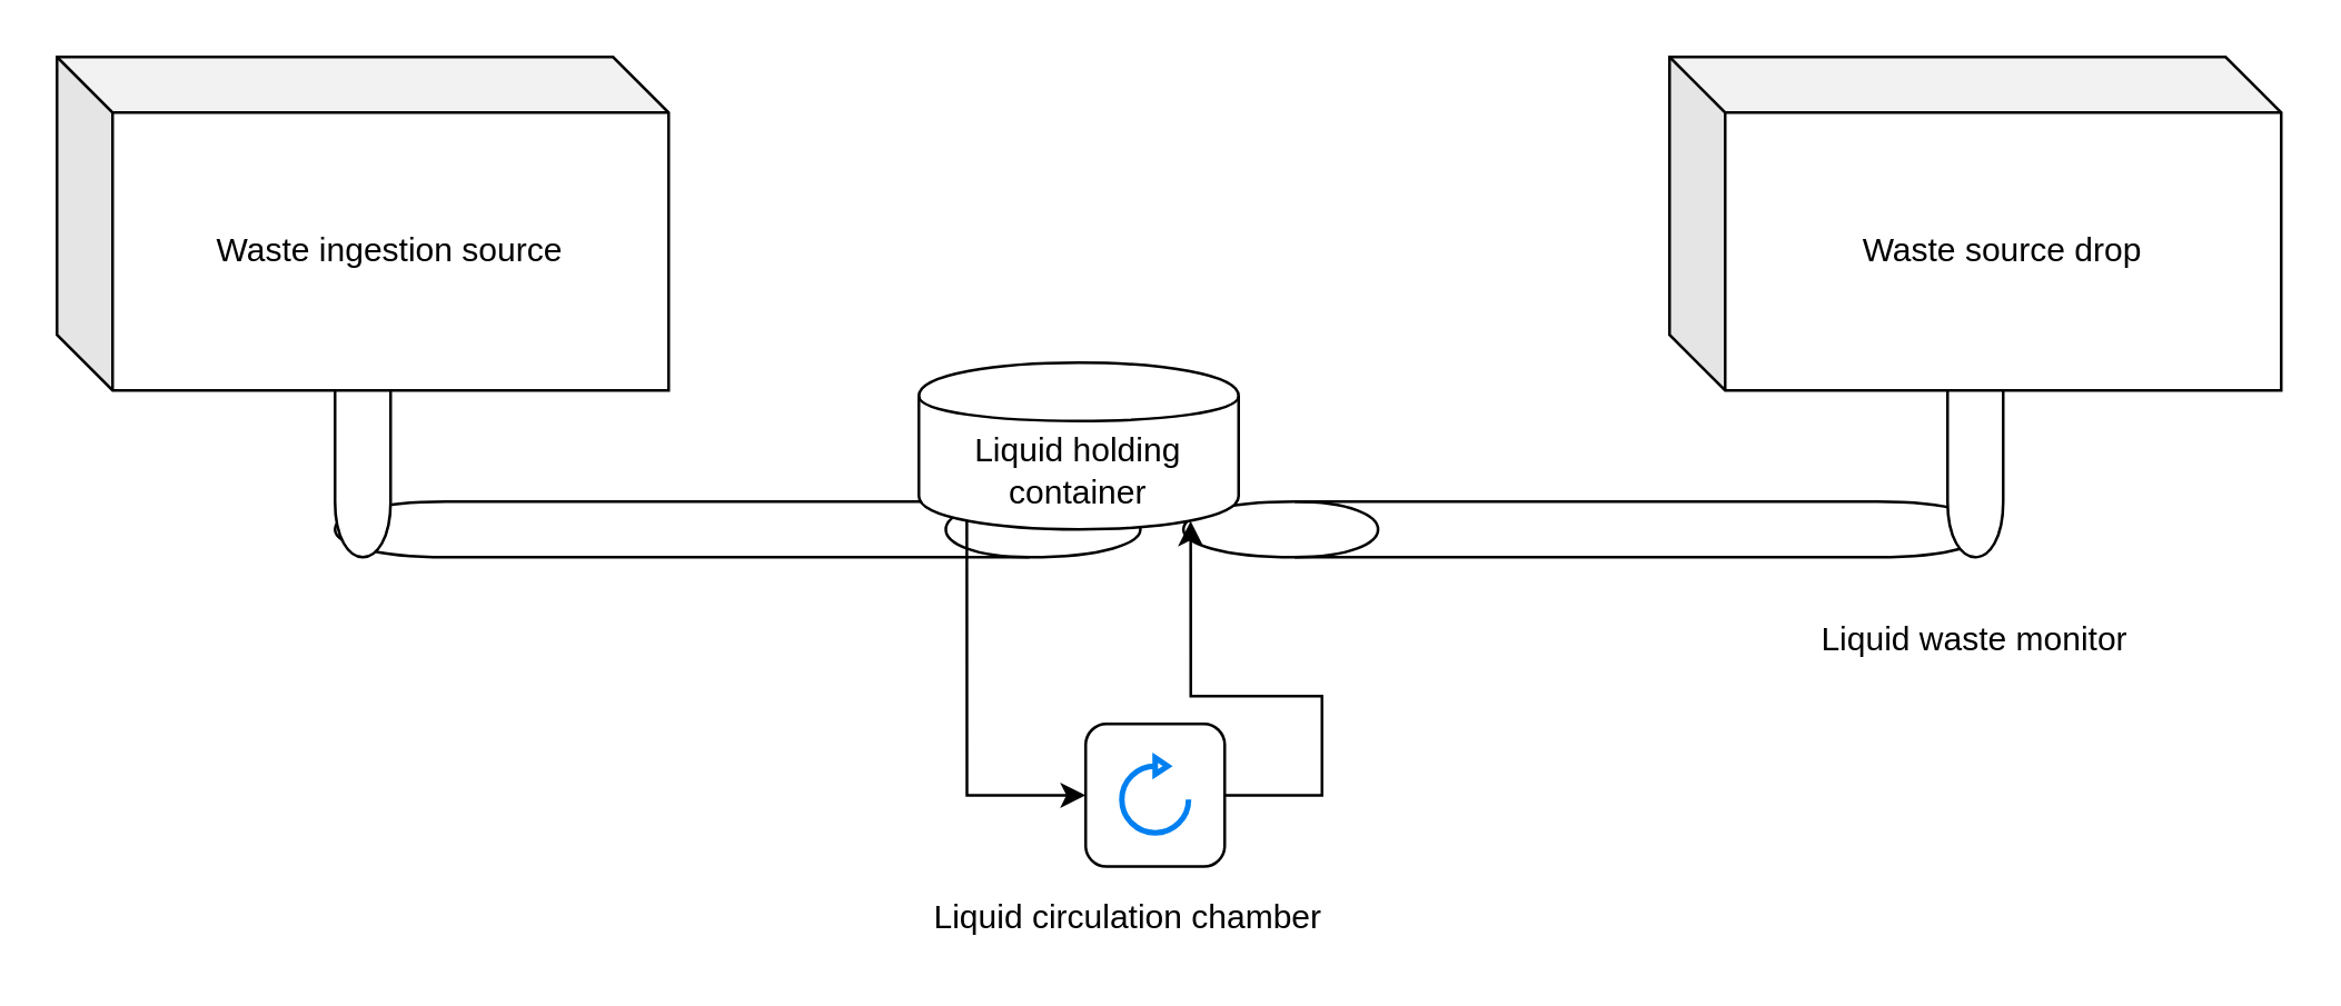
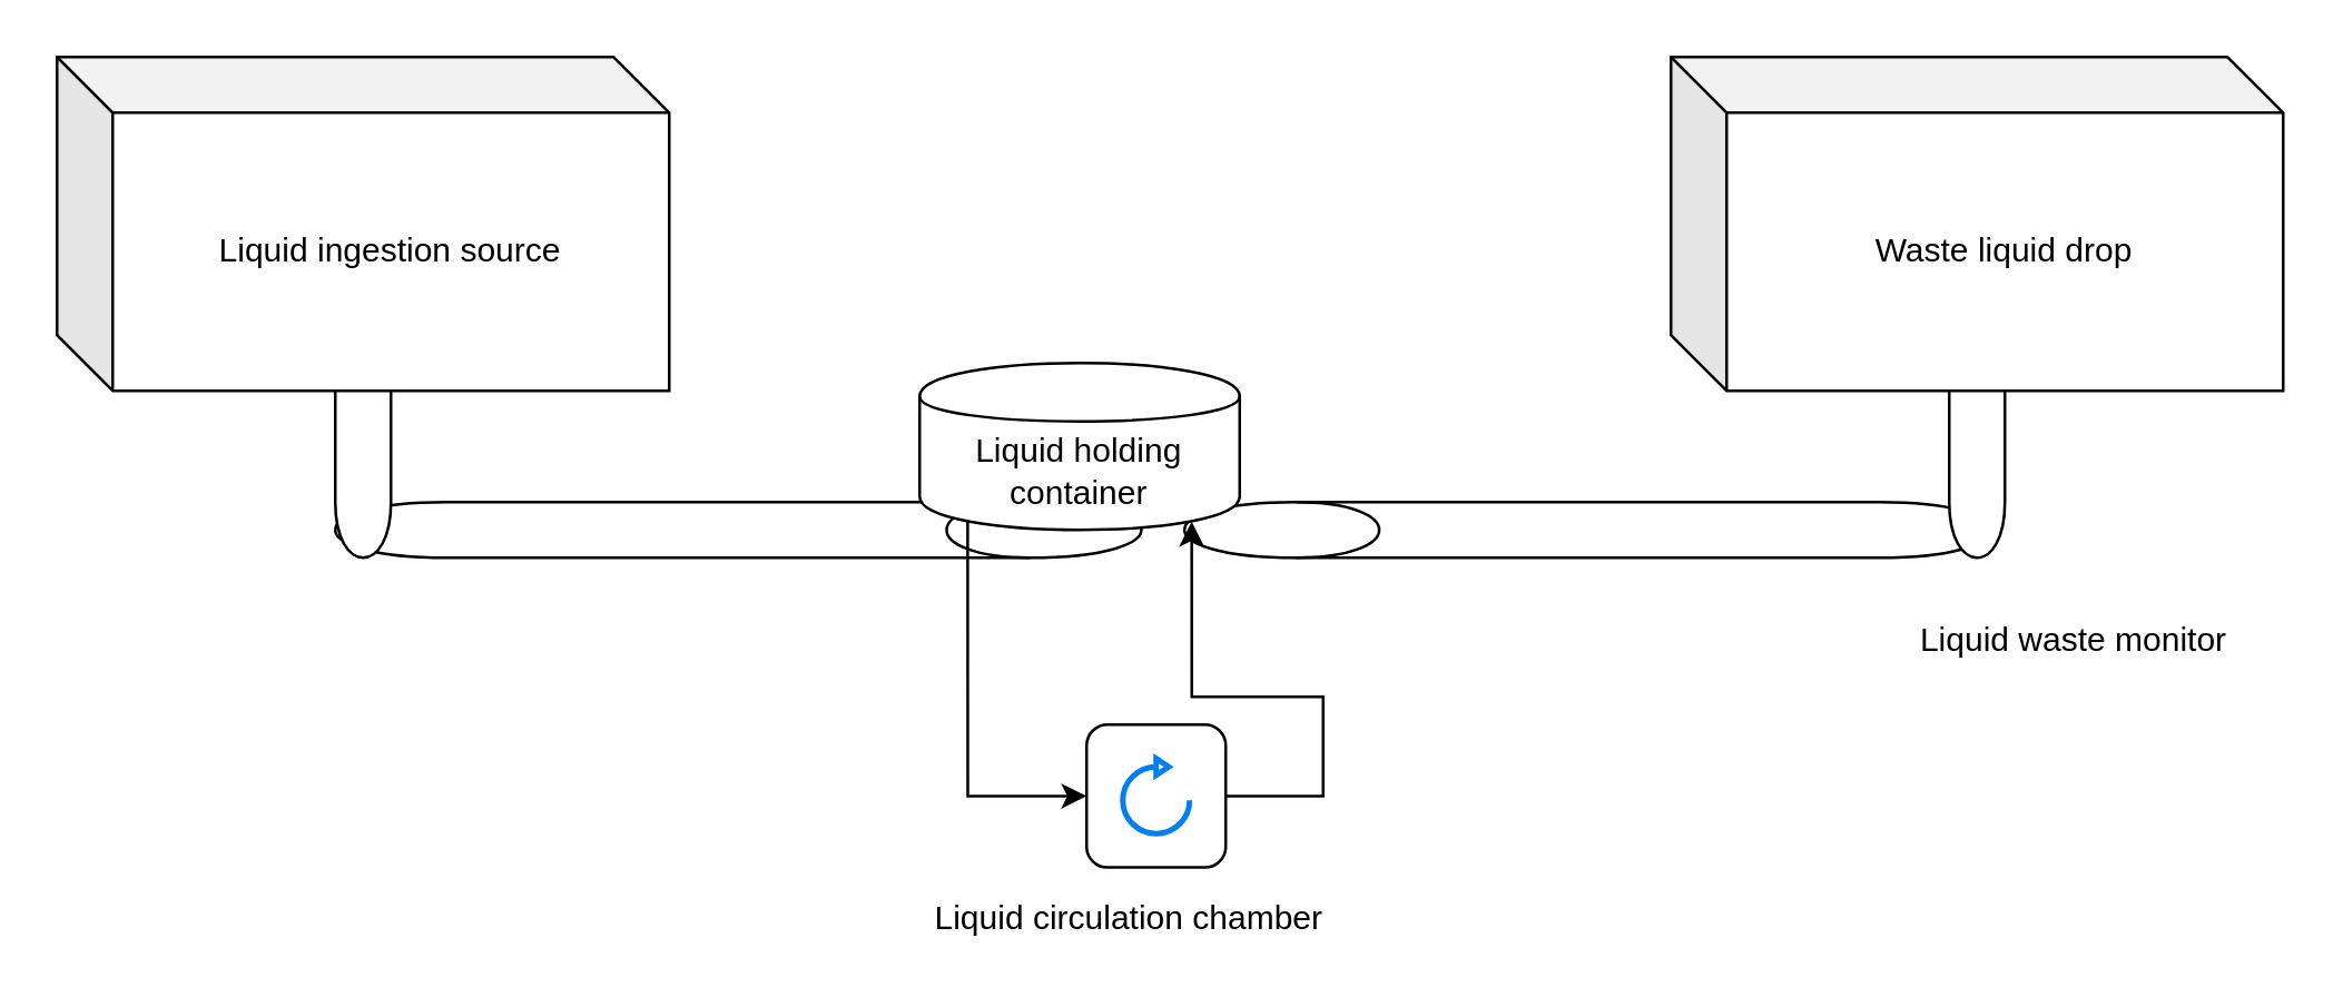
- <mxCell id="6" value="Waste ingestion source" style="shape=cube;whiteSpace=wrap;html=1;boundedLbl=1;backgroundOutline=1;darkOpacity=0.05;darkOpacity2=0.1;" vertex="1" parent="1"><mxGeometry x="20" y="20" width="220" height="120" as="geometry" /></mxCell>
+ <mxCell id="6" value="Liquid ingestion source" style="shape=cube;whiteSpace=wrap;html=1;boundedLbl=1;backgroundOutline=1;darkOpacity=0.05;darkOpacity2=0.1;" vertex="1" parent="1"><mxGeometry x="20" y="20" width="220" height="120" as="geometry" /></mxCell>
- <mxCell id="10" value="Waste source drop" style="shape=cube;whiteSpace=wrap;html=1;boundedLbl=1;backgroundOutline=1;darkOpacity=0.05;darkOpacity2=0.1;" vertex="1" parent="1"><mxGeometry x="600" y="20" width="220" height="120" as="geometry" /></mxCell>
+ <mxCell id="10" value="Waste liquid drop" style="shape=cube;whiteSpace=wrap;html=1;boundedLbl=1;backgroundOutline=1;darkOpacity=0.05;darkOpacity2=0.1;" vertex="1" parent="1"><mxGeometry x="600" y="20" width="220" height="120" as="geometry" /></mxCell>
- <mxCell id="7" value="Liquid waste monitor" style="text;html=1;strokeColor=none;fillColor=none;align=center;verticalAlign=middle;whiteSpace=wrap;rounded=0;" vertex="1" parent="1"><mxGeometry x="650" y="220" width="120" height="20" as="geometry" /></mxCell>
+ <mxCell id="7" value="Liquid waste monitor" style="text;html=1;strokeColor=none;fillColor=none;align=center;verticalAlign=middle;whiteSpace=wrap;rounded=0;" vertex="1" parent="1"><mxGeometry x="685" y="220" width="120" height="20" as="geometry" /></mxCell>
